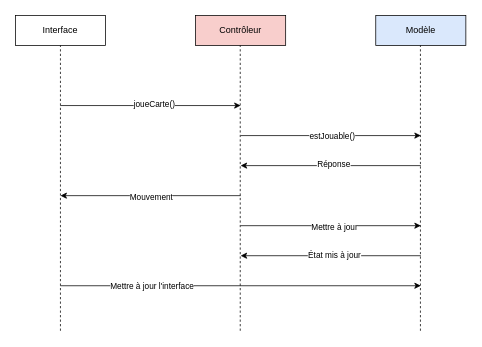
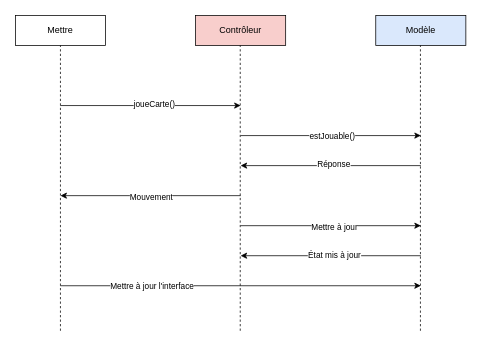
- <mxCell id="2" value="Interface" style="rounded=0;whiteSpace=wrap;html=1;" vertex="1" parent="1"><mxGeometry x="20" y="20" width="120" height="40" as="geometry" /></mxCell>
+ <mxCell id="2" value="Mettre" style="rounded=0;whiteSpace=wrap;html=1;" vertex="1" parent="1"><mxGeometry x="20" y="20" width="120" height="40" as="geometry" /></mxCell>
